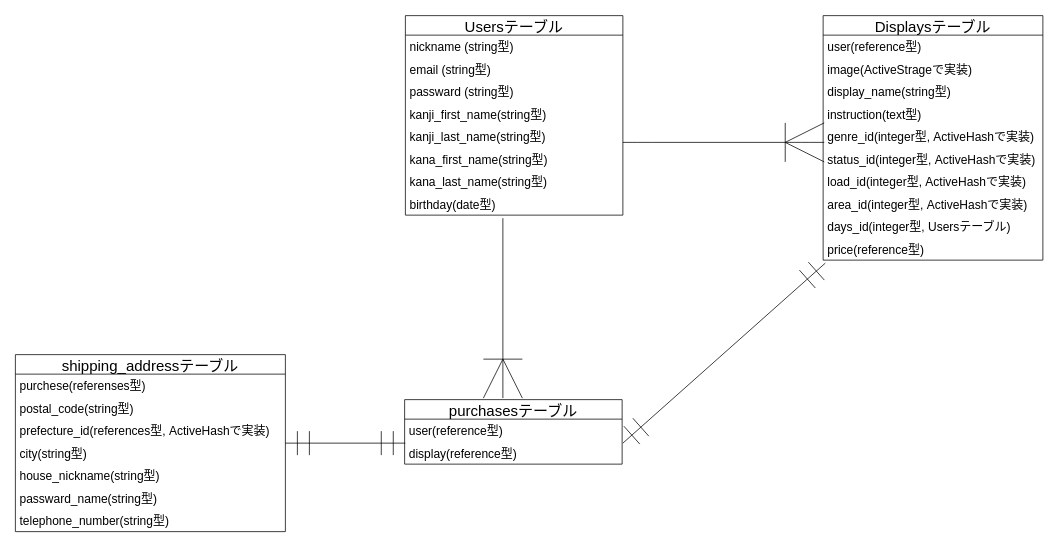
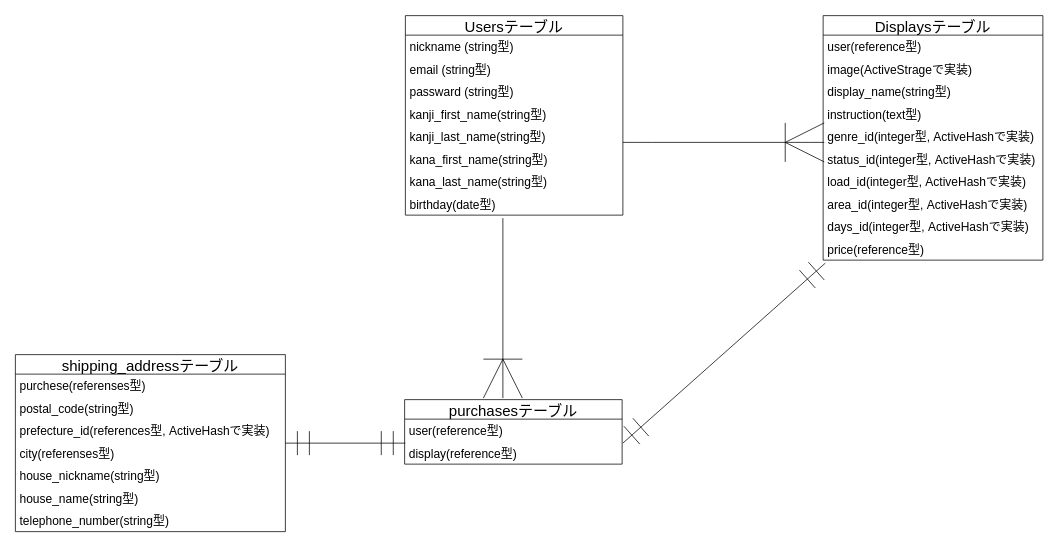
- <mxCell id="20" value="days_id(integer型, Usersテーブル)" style="text;strokeColor=none;fillColor=none;spacingLeft=4;spacingRight=4;overflow=hidden;rotatable=0;points=[[0,0.5],[1,0.5]];portConstraint=eastwest;fontSize=16;" vertex="1" parent="11"><mxGeometry y="266" width="293" height="30" as="geometry" /></mxCell>
+ <mxCell id="20" value="days_id(integer型, ActiveHashで実装)" style="text;strokeColor=none;fillColor=none;spacingLeft=4;spacingRight=4;overflow=hidden;rotatable=0;points=[[0,0.5],[1,0.5]];portConstraint=eastwest;fontSize=16;" vertex="1" parent="11"><mxGeometry y="266" width="293" height="30" as="geometry" /></mxCell>
- <mxCell id="29" value="city(string型)" style="text;strokeColor=none;fillColor=none;spacingLeft=4;spacingRight=4;overflow=hidden;rotatable=0;points=[[0,0.5],[1,0.5]];portConstraint=eastwest;fontSize=16;" vertex="1" parent="25"><mxGeometry y="116" width="360" height="30" as="geometry" /></mxCell>
+ <mxCell id="29" value="city(referenses型)" style="text;strokeColor=none;fillColor=none;spacingLeft=4;spacingRight=4;overflow=hidden;rotatable=0;points=[[0,0.5],[1,0.5]];portConstraint=eastwest;fontSize=16;" vertex="1" parent="25"><mxGeometry y="116" width="360" height="30" as="geometry" /></mxCell>
- <mxCell id="31" value="passward_name(string型)" style="text;strokeColor=none;fillColor=none;spacingLeft=4;spacingRight=4;overflow=hidden;rotatable=0;points=[[0,0.5],[1,0.5]];portConstraint=eastwest;fontSize=16;" vertex="1" parent="25"><mxGeometry y="176" width="360" height="30" as="geometry" /></mxCell>
+ <mxCell id="31" value="house_name(string型)" style="text;strokeColor=none;fillColor=none;spacingLeft=4;spacingRight=4;overflow=hidden;rotatable=0;points=[[0,0.5],[1,0.5]];portConstraint=eastwest;fontSize=16;" vertex="1" parent="25"><mxGeometry y="176" width="360" height="30" as="geometry" /></mxCell>
